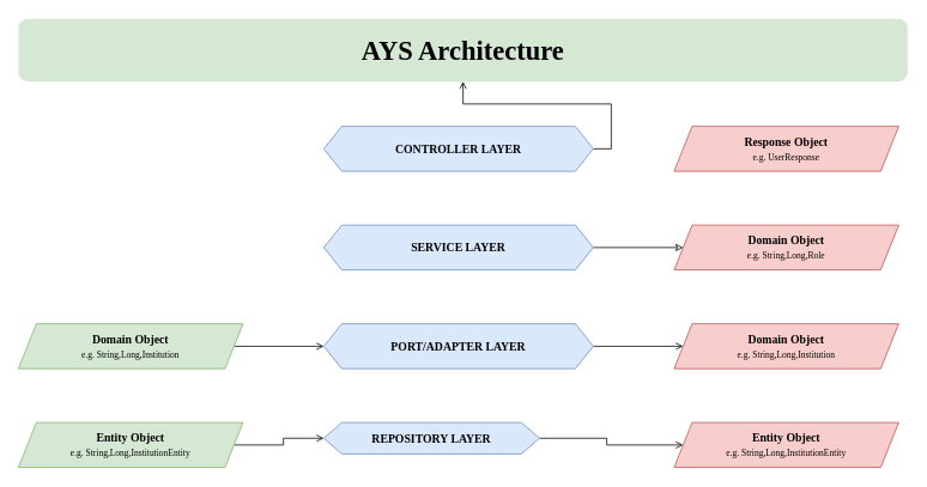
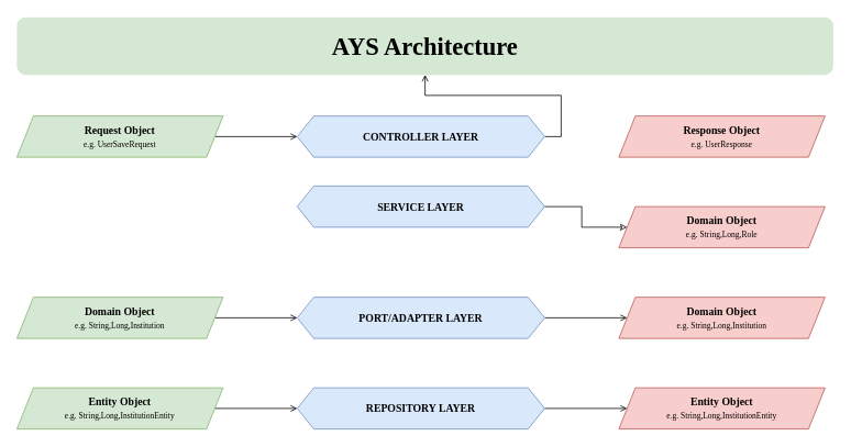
+ <mxCell id="5" value="&lt;font face=&quot;SF Mono&quot; style=&quot;font-size: 13px&quot;&gt;&lt;b style=&quot;font-size: 13px&quot;&gt;Request Object&lt;br&gt;&lt;/b&gt;&lt;/font&gt;&lt;font face=&quot;SF Mono&quot; style=&quot;font-size: 10px&quot;&gt;e.g. UserSaveRequest&lt;/font&gt;&lt;font face=&quot;SF Mono&quot; style=&quot;font-size: 13px&quot;&gt;&lt;br style=&quot;font-size: 13px&quot;&gt;&lt;/font&gt;" style="shape=parallelogram;perimeter=parallelogramPerimeter;whiteSpace=wrap;html=1;fixedSize=1;fillColor=#d5e8d4;strokeColor=#82b366;fontSize=13;" parent="1" vertex="1"><mxGeometry x="20" y="140" width="250" height="50" as="geometry" /></mxCell>
+ <mxCell id="4" style="edgeStyle=orthogonalEdgeStyle;rounded=0;orthogonalLoop=1;jettySize=auto;html=1;exitX=1;exitY=0.5;exitDx=0;exitDy=0;entryX=0;entryY=0.5;entryDx=0;entryDy=0;endArrow=open;endFill=0;fontSize=13;" parent="1" source="5" target="3" edge="1"><mxGeometry relative="1" as="geometry" /></mxCell>
- <mxCell id="8" value="&lt;font face=&quot;SF Mono&quot; style=&quot;font-size: 13px;&quot;&gt;SERVICE LAYER&lt;/font&gt;" style="shape=hexagon;perimeter=hexagonPerimeter2;whiteSpace=wrap;html=1;fixedSize=1;fillColor=#dae8fc;strokeColor=#6c8ebf;fontStyle=1;fontSize=13;" parent="1" vertex="1"><mxGeometry x="360" y="250" width="300" height="50" as="geometry" /></mxCell>
+ <mxCell id="8" value="&lt;font face=&quot;SF Mono&quot; style=&quot;font-size: 13px;&quot;&gt;SERVICE LAYER&lt;/font&gt;" style="shape=hexagon;perimeter=hexagonPerimeter2;whiteSpace=wrap;html=1;fixedSize=1;fillColor=#dae8fc;strokeColor=#6c8ebf;fontStyle=1;fontSize=13;" parent="1" vertex="1"><mxGeometry x="360" y="225" width="300" height="50" as="geometry" /></mxCell>
- <mxCell id="17" value="&lt;font face=&quot;SF Mono&quot; style=&quot;font-size: 13px;&quot;&gt;REPOSITORY LAYER&lt;/font&gt;" style="shape=hexagon;perimeter=hexagonPerimeter2;whiteSpace=wrap;html=1;fixedSize=1;fillColor=#dae8fc;strokeColor=#6c8ebf;fontStyle=1;fontSize=13;" vertex="1" parent="1"><mxGeometry x="360" y="470" width="240" height="35" as="geometry" /></mxCell>
+ <mxCell id="17" value="&lt;font face=&quot;SF Mono&quot; style=&quot;font-size: 13px;&quot;&gt;REPOSITORY LAYER&lt;/font&gt;" style="shape=hexagon;perimeter=hexagonPerimeter2;whiteSpace=wrap;html=1;fixedSize=1;fillColor=#dae8fc;strokeColor=#6c8ebf;fontStyle=1;fontSize=13;" vertex="1" parent="1"><mxGeometry x="360" y="470" width="300" height="50" as="geometry" /></mxCell>
